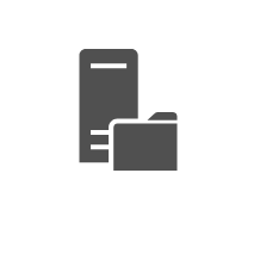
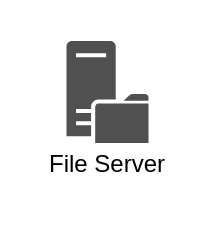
+ <mxCell id="4" value="File Server" style="text;html=1;strokeColor=none;fillColor=none;align=center;verticalAlign=middle;whiteSpace=wrap;rounded=0;" vertex="1" parent="2"><mxGeometry y="51.5" width="66.5" height="20" as="geometry" /></mxCell>
